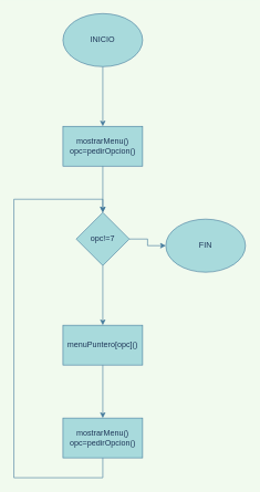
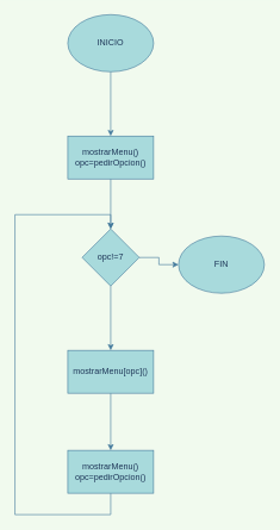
- <mxCell id="10" value="menuPuntero[opc]()" style="whiteSpace=wrap;html=1;fillColor=#A8DADC;strokeColor=#457B9D;fontColor=#1D3557;" vertex="1" parent="1"><mxGeometry x="94" y="490" width="120" height="60" as="geometry" /></mxCell>
+ <mxCell id="10" value="mostrarMenu[opc]()" style="whiteSpace=wrap;html=1;fillColor=#A8DADC;strokeColor=#457B9D;fontColor=#1D3557;" vertex="1" parent="1"><mxGeometry x="94" y="490" width="120" height="60" as="geometry" /></mxCell>
